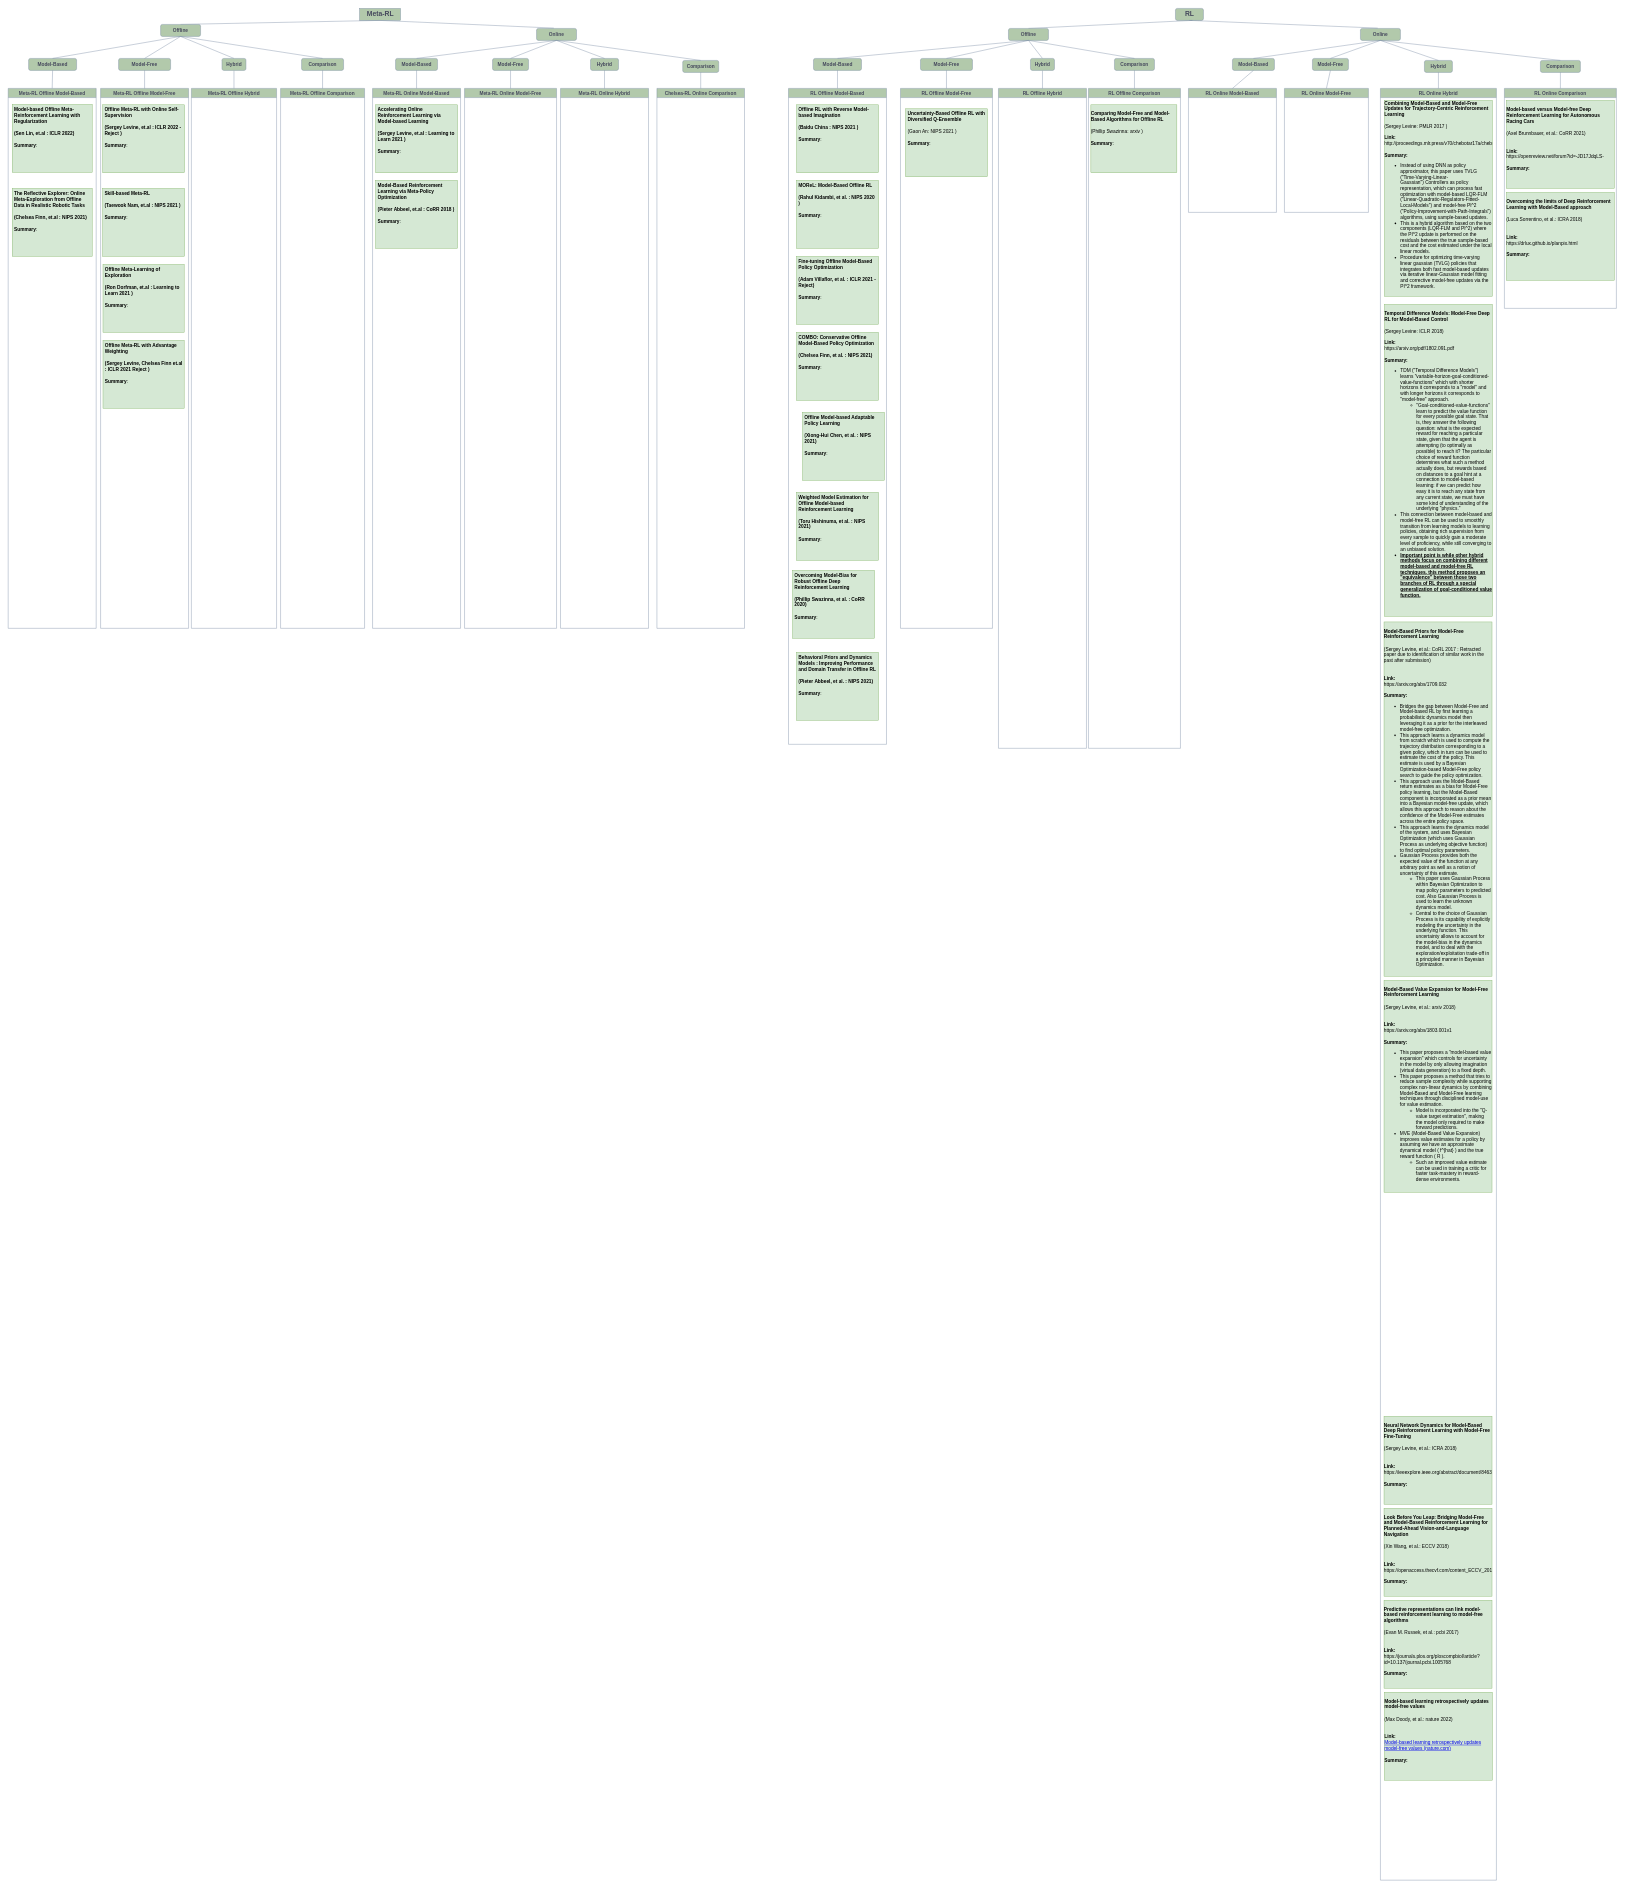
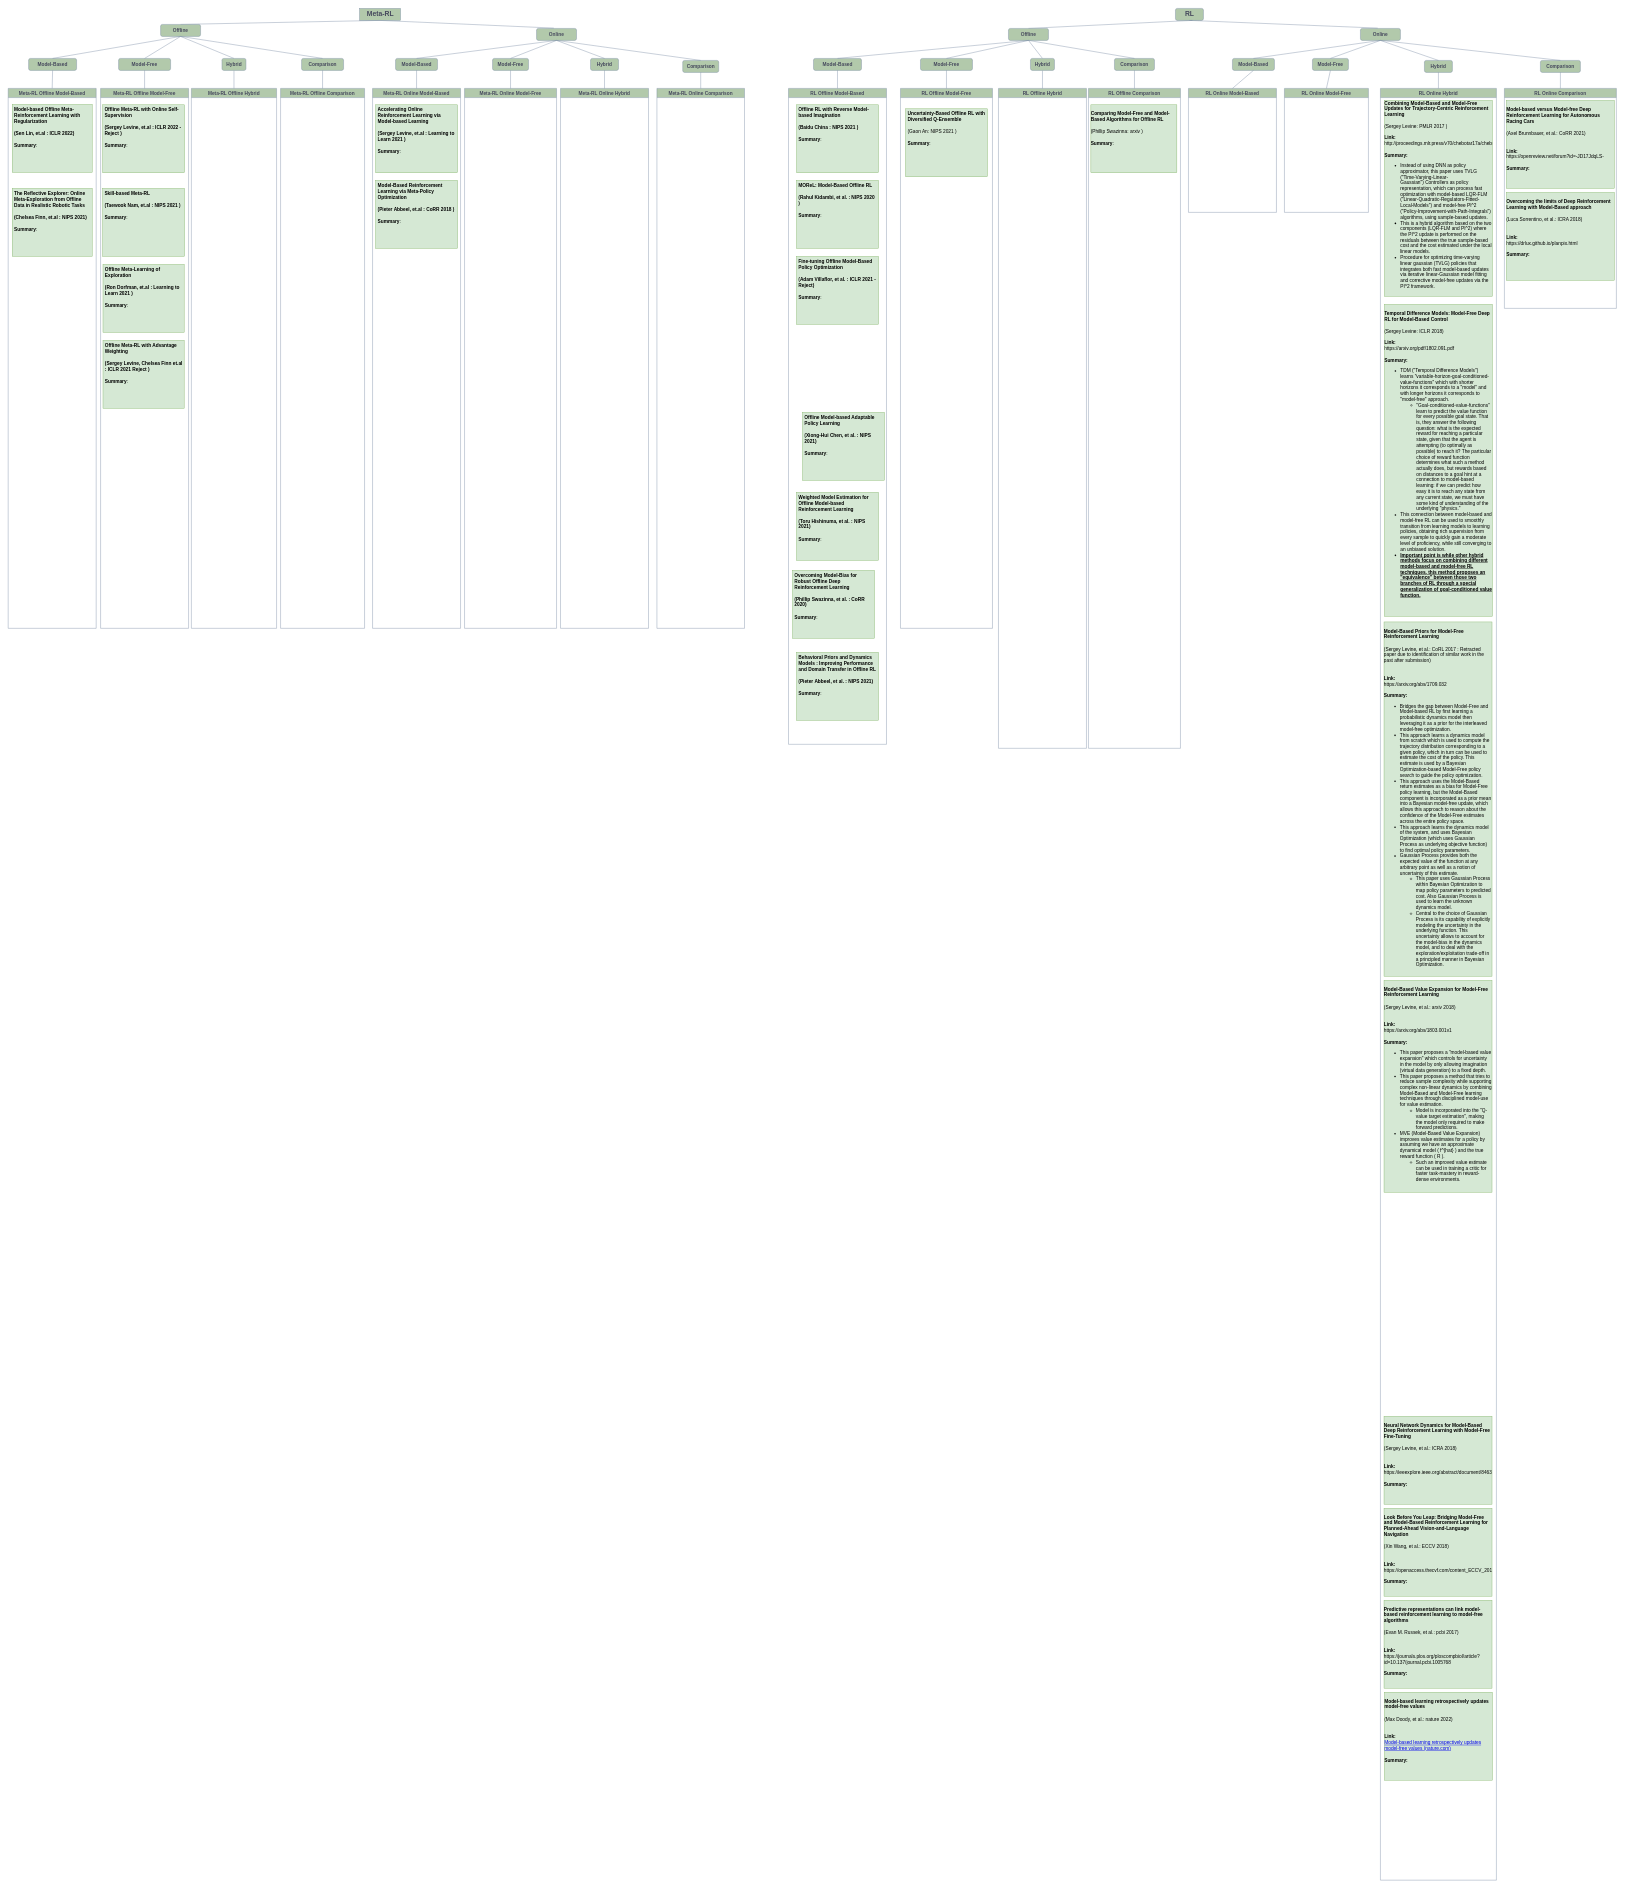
- <mxCell id="43" value="Chelsea-RL Online Comparison" style="swimlane;rounded=0;labelBackgroundColor=none;sketch=0;fontColor=#46495D;strokeColor=#788AA3;fillColor=#B2C9AB;gradientColor=none;" parent="1" vertex="1"><mxGeometry x="1642" y="220" width="219" height="1350" as="geometry" /></mxCell>
+ <mxCell id="43" value="Meta-RL Online Comparison" style="swimlane;rounded=0;labelBackgroundColor=none;sketch=0;fontColor=#46495D;strokeColor=#788AA3;fillColor=#B2C9AB;gradientColor=none;" parent="1" vertex="1"><mxGeometry x="1642" y="220" width="219" height="1350" as="geometry" /></mxCell>
- <mxCell id="73" value="&lt;h4&gt;COMBO: Conservative Offline Model-Based Policy Optimization&lt;/h4&gt;&lt;h4&gt;(Chelsea Finn, et al. : NIPS 2021)&lt;/h4&gt;&lt;p&gt;&lt;b&gt;Summary&lt;/b&gt;:&lt;/p&gt;" style="text;html=1;strokeColor=#82b366;fillColor=#d5e8d4;spacing=5;spacingTop=-20;whiteSpace=wrap;overflow=hidden;rounded=0;labelBackgroundColor=none;sketch=0;" parent="69" vertex="1"><mxGeometry x="20" y="610" width="205" height="170" as="geometry" /></mxCell>
